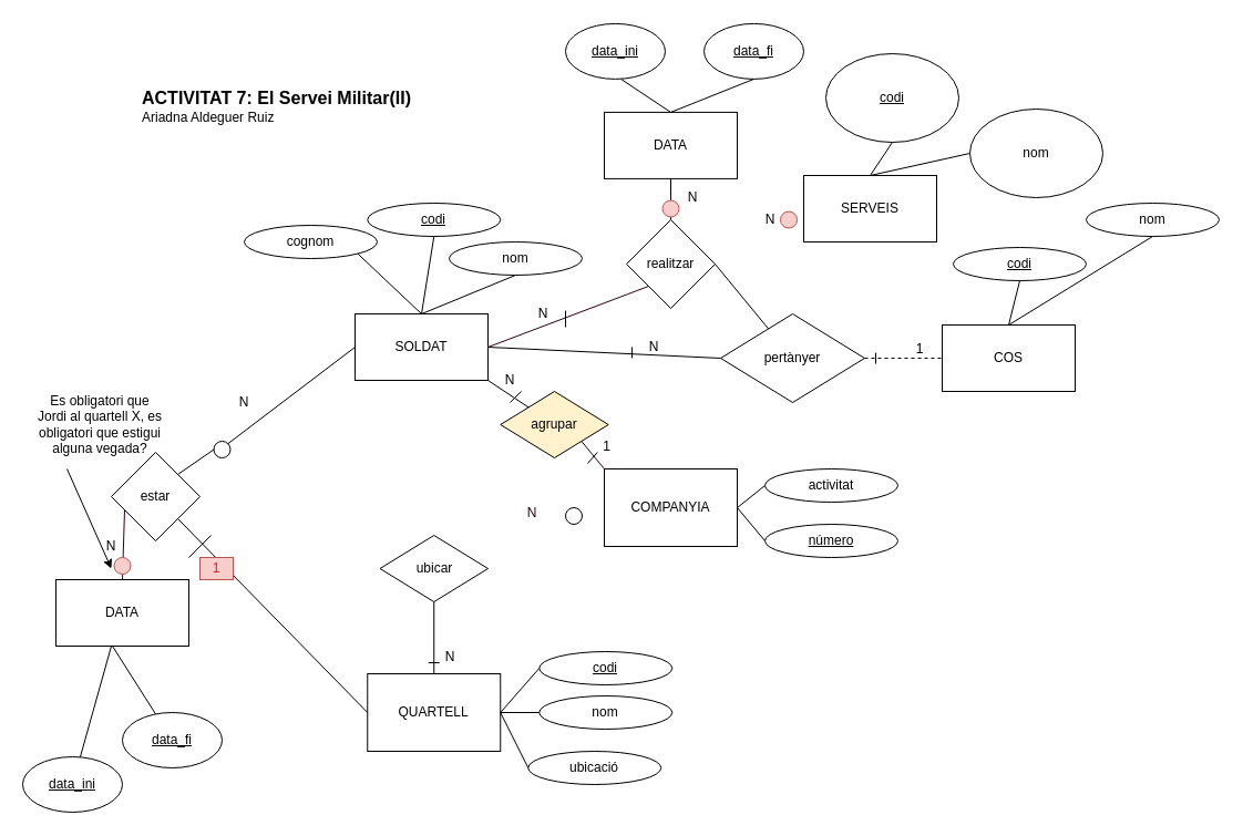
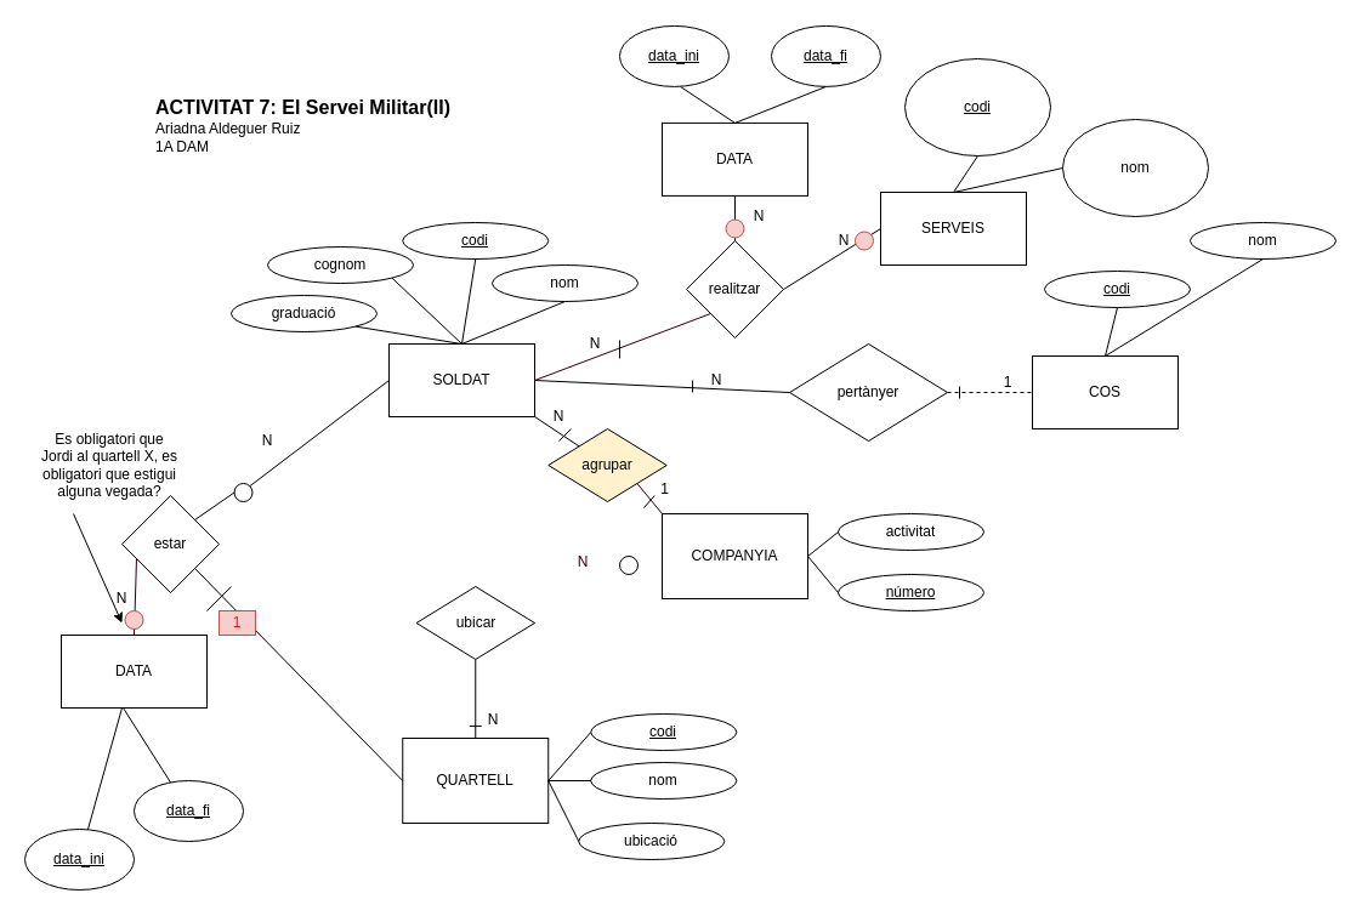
+ <mxCell id="41" value="1A DAM" style="text;html=1;strokeColor=none;fillColor=none;align=left;verticalAlign=middle;whiteSpace=wrap;rounded=0;" parent="1" vertex="1"><mxGeometry x="126.25" y="110.91" width="70" height="20" as="geometry" /></mxCell>
+ <mxCell id="11" value="graduació" style="ellipse;whiteSpace=wrap;html=1;" parent="1" vertex="1"><mxGeometry x="190" y="243" width="120" height="30" as="geometry" /></mxCell>
- <mxCell id="72" value="" style="endArrow=none;html=1;exitX=1;exitY=0.5;exitDx=0;exitDy=0;" parent="1" source="71" target="5" edge="1"><mxGeometry width="50" height="50" relative="1" as="geometry"><mxPoint x="565" y="188" as="sourcePoint" /><mxPoint x="495" y="198" as="targetPoint" /></mxGeometry></mxCell>
+ <mxCell id="72" value="" style="endArrow=none;html=1;entryX=0;entryY=0.5;entryDx=0;entryDy=0;exitX=1;exitY=0.5;exitDx=0;exitDy=0;" parent="1" source="71" target="66" edge="1"><mxGeometry width="50" height="50" relative="1" as="geometry"><mxPoint x="565" y="188" as="sourcePoint" /><mxPoint x="495" y="198" as="targetPoint" /></mxGeometry></mxCell>
+ <mxCell id="23" value="" style="endArrow=none;html=1;entryX=1;entryY=1;entryDx=0;entryDy=0;exitX=0.5;exitY=0;exitDx=0;exitDy=0;" parent="1" source="2" target="11" edge="1"><mxGeometry width="50" height="50" relative="1" as="geometry"><mxPoint x="410" y="283" as="sourcePoint" /><mxPoint x="645" y="463" as="targetPoint" /></mxGeometry></mxCell>
